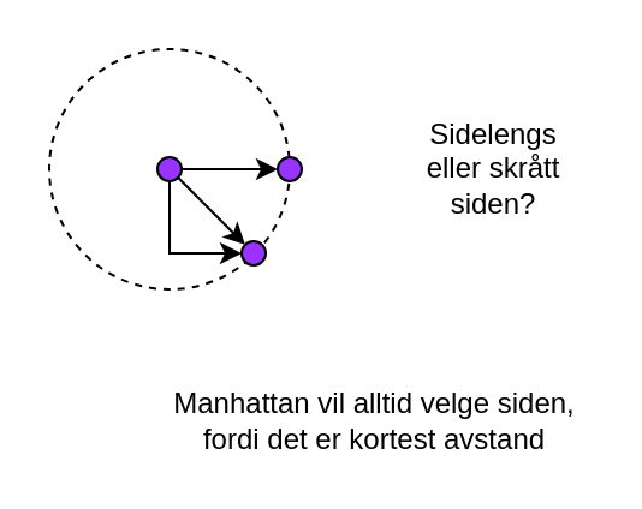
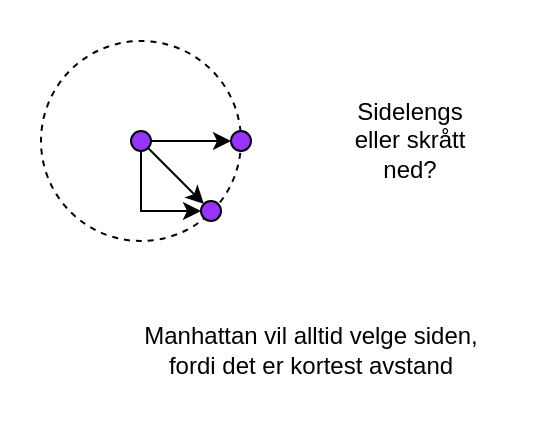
- <mxCell id="9" value="Sidelengs eller skrått siden?" style="text;html=1;strokeColor=none;fillColor=none;align=center;verticalAlign=middle;whiteSpace=wrap;rounded=0;" vertex="1" parent="1"><mxGeometry x="170" y="42.5" width="70" height="55" as="geometry" /></mxCell>
+ <mxCell id="9" value="Sidelengs eller skrått ned?" style="text;html=1;strokeColor=none;fillColor=none;align=center;verticalAlign=middle;whiteSpace=wrap;rounded=0;" vertex="1" parent="1"><mxGeometry x="170" y="42.5" width="70" height="55" as="geometry" /></mxCell>
